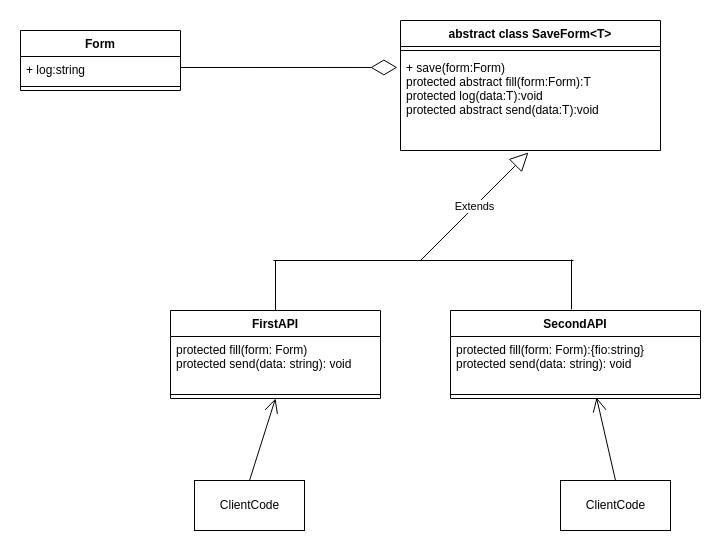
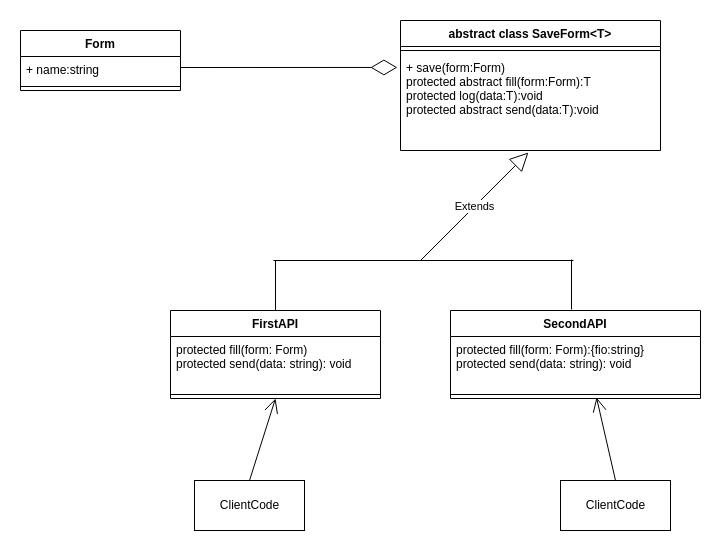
- <mxCell id="3" value="+ log:string" style="text;strokeColor=none;fillColor=none;align=left;verticalAlign=top;spacingLeft=4;spacingRight=4;overflow=hidden;rotatable=0;points=[[0,0.5],[1,0.5]];portConstraint=eastwest;" vertex="1" parent="2"><mxGeometry y="26" width="160" height="26" as="geometry" /></mxCell>
+ <mxCell id="3" value="+ name:string" style="text;strokeColor=none;fillColor=none;align=left;verticalAlign=top;spacingLeft=4;spacingRight=4;overflow=hidden;rotatable=0;points=[[0,0.5],[1,0.5]];portConstraint=eastwest;" vertex="1" parent="2"><mxGeometry y="26" width="160" height="26" as="geometry" /></mxCell>
